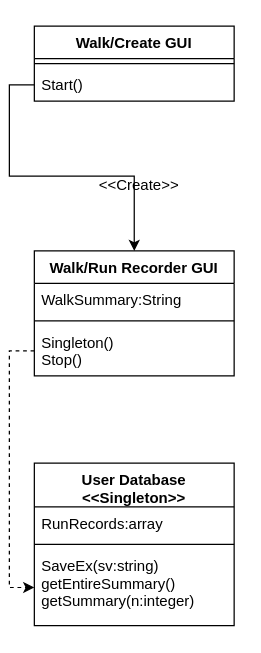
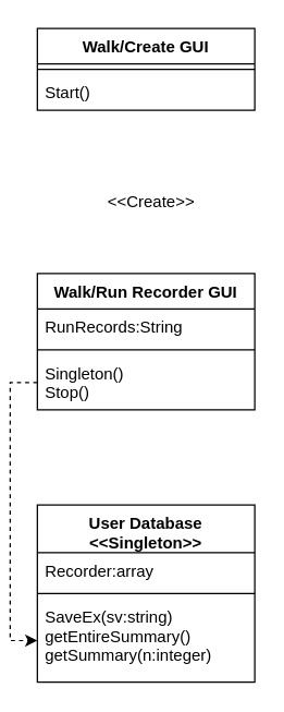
- <mxCell id="13" style="edgeStyle=orthogonalEdgeStyle;rounded=0;orthogonalLoop=1;jettySize=auto;html=1;exitX=0;exitY=0.5;exitDx=0;exitDy=0;entryX=0.5;entryY=0;entryDx=0;entryDy=0;" edge="1" parent="1" source="4" target="5"><mxGeometry relative="1" as="geometry" /></mxCell>
- <mxCell id="6" value="WalkSummary:String" style="text;strokeColor=none;fillColor=none;align=left;verticalAlign=top;spacingLeft=4;spacingRight=4;overflow=hidden;rotatable=0;points=[[0,0.5],[1,0.5]];portConstraint=eastwest;" vertex="1" parent="5"><mxGeometry y="26" width="160" height="26" as="geometry" /></mxCell>
+ <mxCell id="6" value="RunRecords:String" style="text;strokeColor=none;fillColor=none;align=left;verticalAlign=top;spacingLeft=4;spacingRight=4;overflow=hidden;rotatable=0;points=[[0,0.5],[1,0.5]];portConstraint=eastwest;" vertex="1" parent="5"><mxGeometry y="26" width="160" height="26" as="geometry" /></mxCell>
- <mxCell id="10" value="RunRecords:array" style="text;strokeColor=none;fillColor=none;align=left;verticalAlign=top;spacingLeft=4;spacingRight=4;overflow=hidden;rotatable=0;points=[[0,0.5],[1,0.5]];portConstraint=eastwest;" vertex="1" parent="9"><mxGeometry y="35" width="160" height="26" as="geometry" /></mxCell>
+ <mxCell id="10" value="Recorder:array" style="text;strokeColor=none;fillColor=none;align=left;verticalAlign=top;spacingLeft=4;spacingRight=4;overflow=hidden;rotatable=0;points=[[0,0.5],[1,0.5]];portConstraint=eastwest;" vertex="1" parent="9"><mxGeometry y="35" width="160" height="26" as="geometry" /></mxCell>
